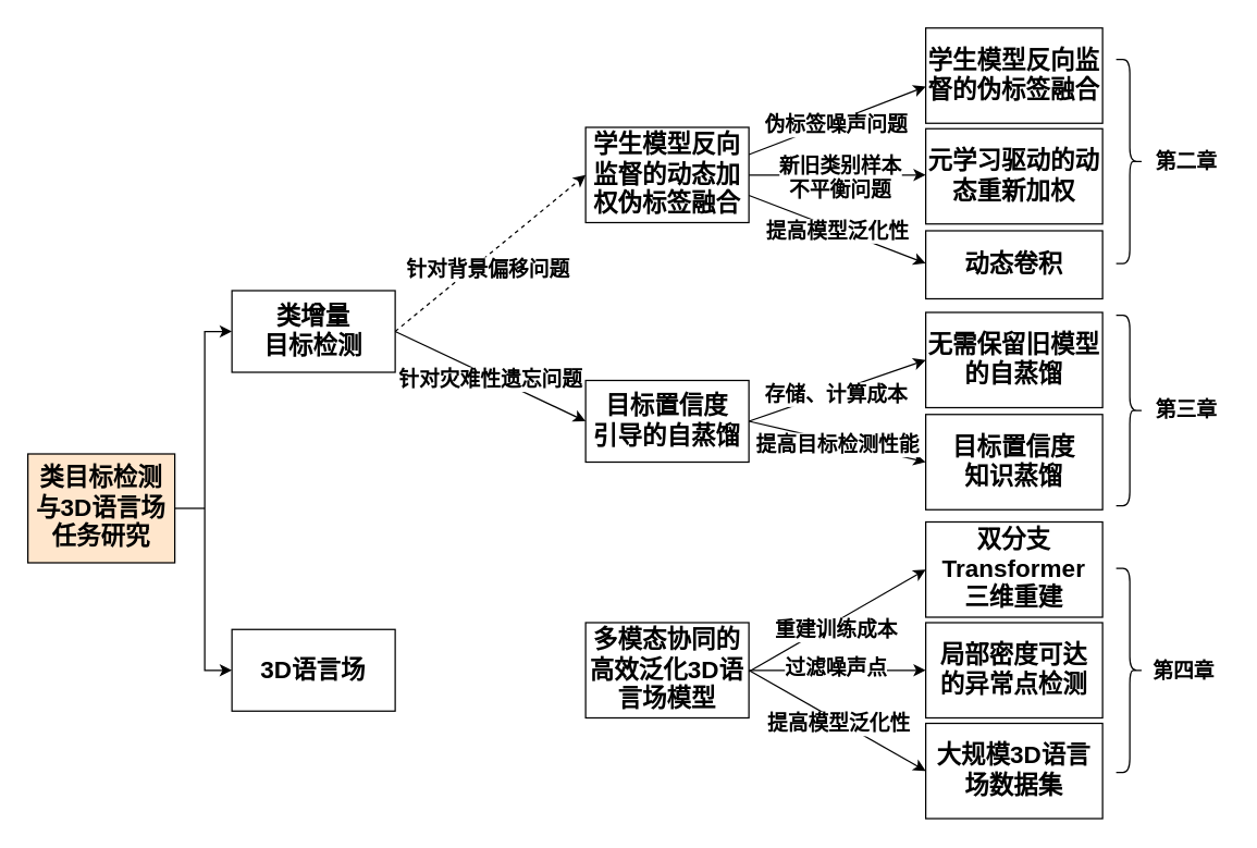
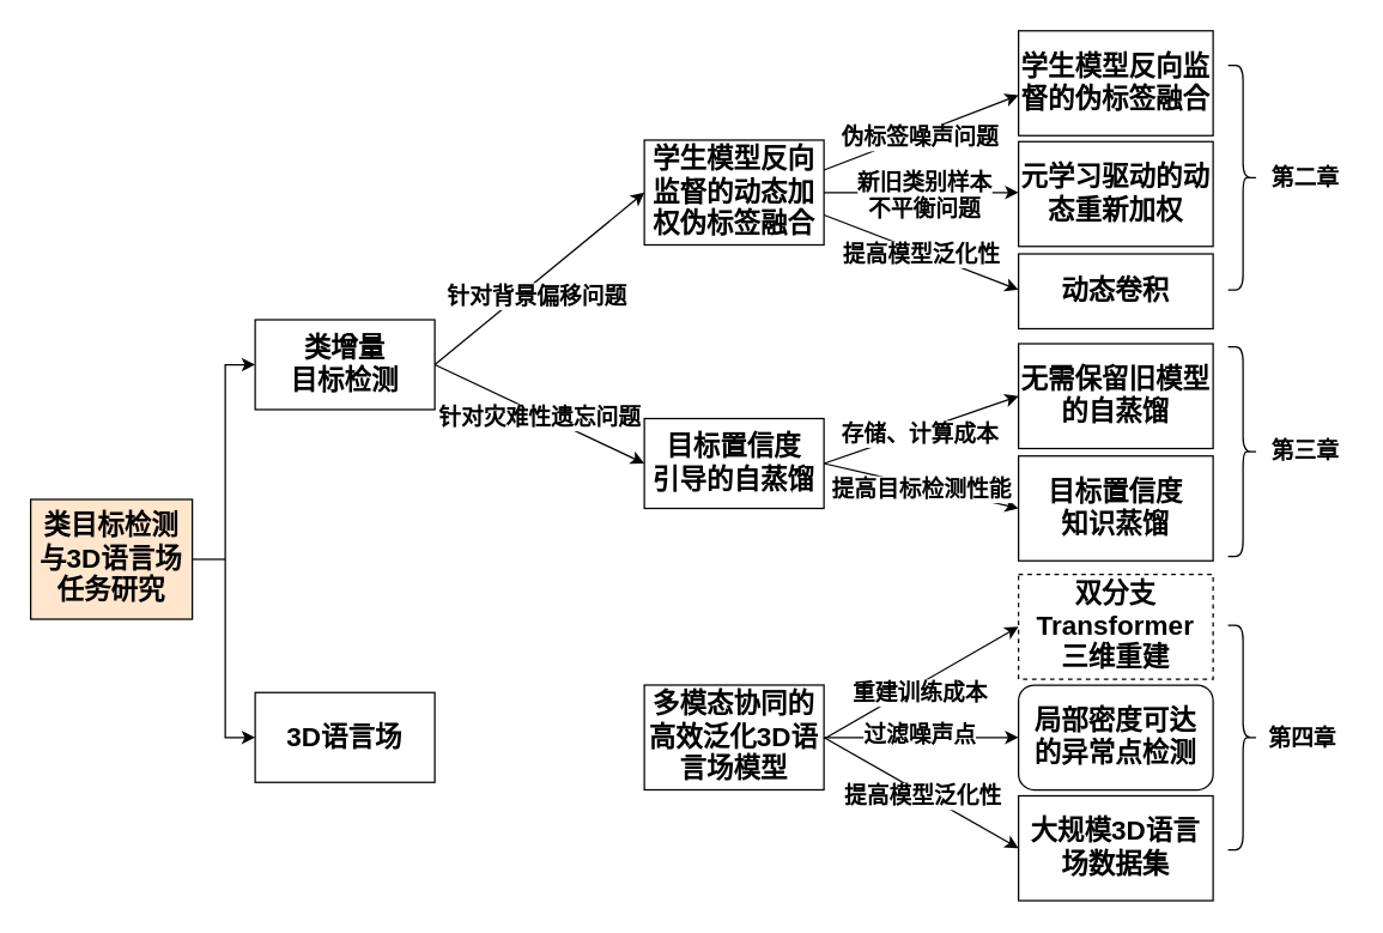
- <mxCell id="10" value="" style="endArrow=classic;html=1;rounded=0;exitX=1;exitY=0.5;exitDx=0;exitDy=0;entryX=0;entryY=0.5;entryDx=0;entryDy=0;dashed=1;" parent="1" source="3" target="8" edge="1"><mxGeometry width="50" height="50" relative="1" as="geometry"><mxPoint x="320" y="263" as="sourcePoint" /><mxPoint x="340" y="193" as="targetPoint" /></mxGeometry></mxCell>
+ <mxCell id="10" value="" style="endArrow=classic;html=1;rounded=0;exitX=1;exitY=0.5;exitDx=0;exitDy=0;entryX=0;entryY=0.5;entryDx=0;entryDy=0;" parent="1" source="3" target="8" edge="1"><mxGeometry width="50" height="50" relative="1" as="geometry"><mxPoint x="320" y="263" as="sourcePoint" /><mxPoint x="340" y="193" as="targetPoint" /></mxGeometry></mxCell>
- <mxCell id="28" value="&lt;div style=&quot;&quot;&gt;&lt;span style=&quot;font-size: 18px;&quot;&gt;&lt;b&gt;双分支Transformer&lt;/b&gt;&lt;/span&gt;&lt;/div&gt;&lt;div style=&quot;&quot;&gt;&lt;span style=&quot;font-size: 18px;&quot;&gt;&lt;b&gt;三维重建&lt;/b&gt;&lt;/span&gt;&lt;/div&gt;" style="rounded=0;whiteSpace=wrap;html=1;align=center;" parent="1" vertex="1"><mxGeometry x="680" y="383" width="130" height="70" as="geometry" /></mxCell>
+ <mxCell id="28" value="&lt;div style=&quot;&quot;&gt;&lt;span style=&quot;font-size: 18px;&quot;&gt;&lt;b&gt;双分支Transformer&lt;/b&gt;&lt;/span&gt;&lt;/div&gt;&lt;div style=&quot;&quot;&gt;&lt;span style=&quot;font-size: 18px;&quot;&gt;&lt;b&gt;三维重建&lt;/b&gt;&lt;/span&gt;&lt;/div&gt;" style="rounded=0;whiteSpace=wrap;html=1;align=center;dashed=1;" parent="1" vertex="1"><mxGeometry x="680" y="383" width="130" height="70" as="geometry" /></mxCell>
- <mxCell id="42" value="&lt;div style=&quot;&quot;&gt;&lt;span style=&quot;font-size: 18px;&quot;&gt;&lt;b&gt;局部密度可达&lt;/b&gt;&lt;/span&gt;&lt;/div&gt;&lt;div style=&quot;&quot;&gt;&lt;span style=&quot;font-size: 18px;&quot;&gt;&lt;b&gt;的异常点检测&lt;/b&gt;&lt;/span&gt;&lt;/div&gt;" style="rounded=0;whiteSpace=wrap;html=1;align=center;" vertex="1" parent="1"><mxGeometry x="680" y="457" width="130" height="70" as="geometry" /></mxCell>
+ <mxCell id="42" value="&lt;div style=&quot;&quot;&gt;&lt;span style=&quot;font-size: 18px;&quot;&gt;&lt;b&gt;局部密度可达&lt;/b&gt;&lt;/span&gt;&lt;/div&gt;&lt;div style=&quot;&quot;&gt;&lt;span style=&quot;font-size: 18px;&quot;&gt;&lt;b&gt;的异常点检测&lt;/b&gt;&lt;/span&gt;&lt;/div&gt;" style="whiteSpace=wrap;html=1;align=center;rounded=1;" vertex="1" parent="1"><mxGeometry x="680" y="457" width="130" height="70" as="geometry" /></mxCell>
